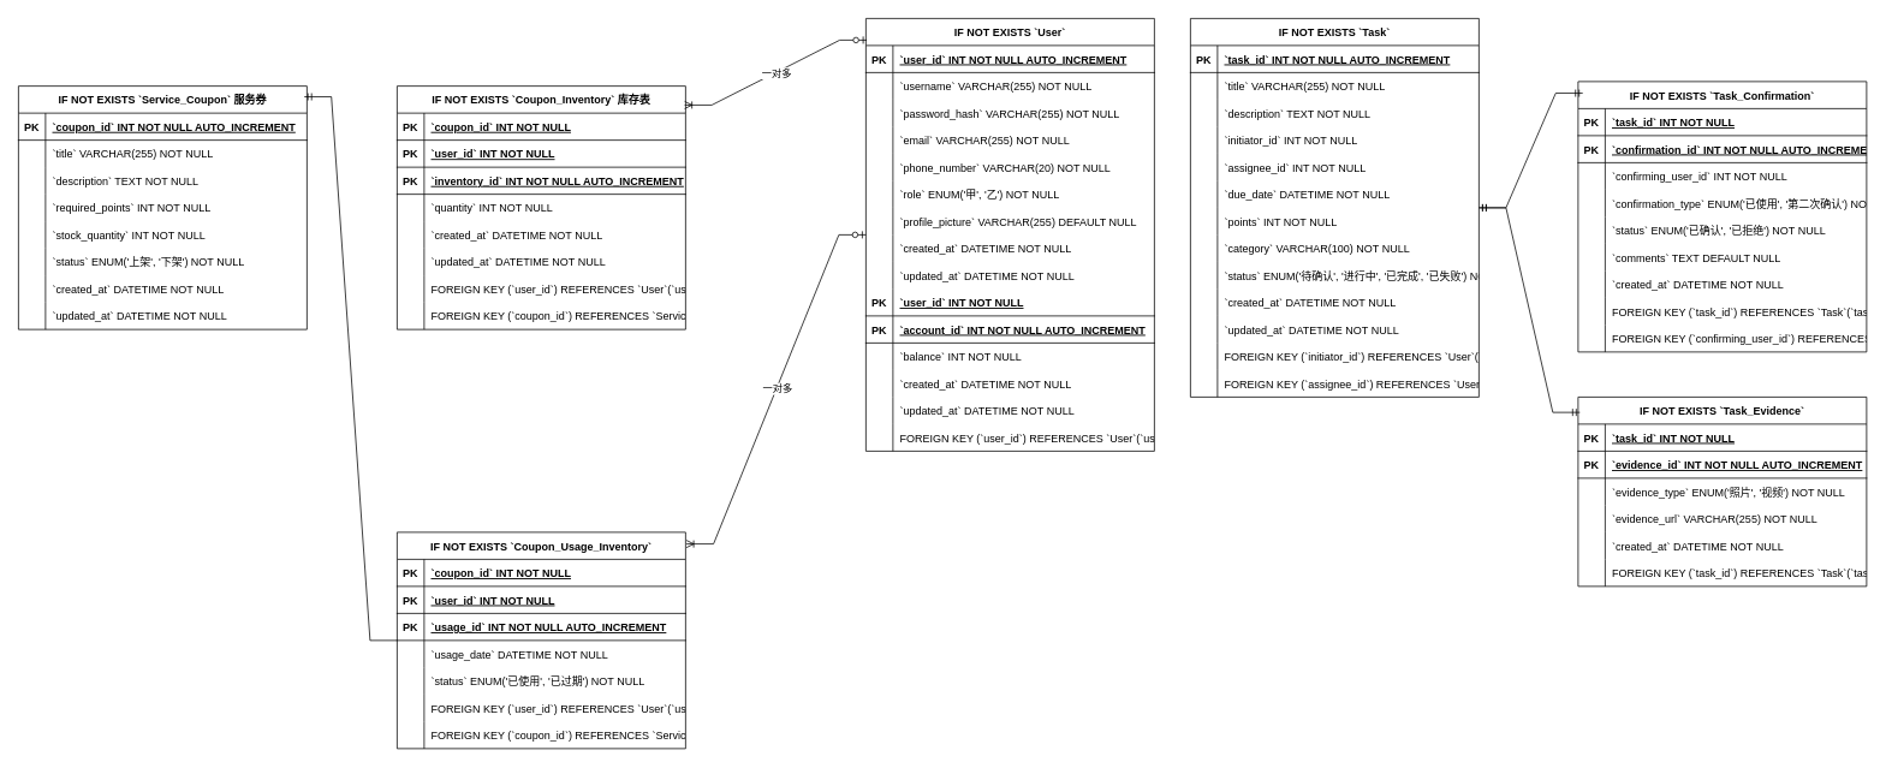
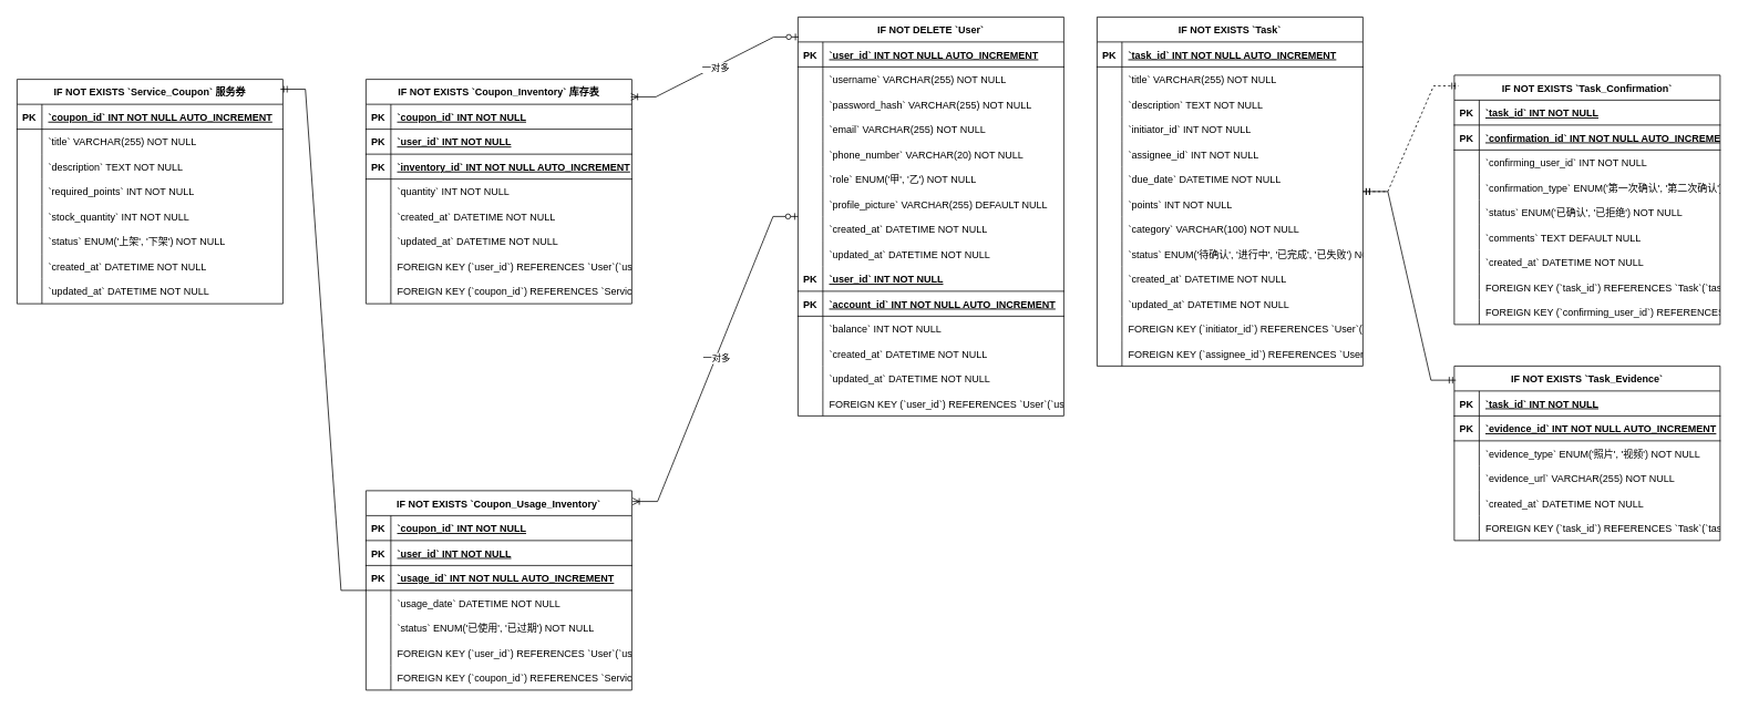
- <mxCell id="2" value="IF NOT EXISTS `User`" style="shape=table;startSize=30;container=1;collapsible=1;childLayout=tableLayout;fixedRows=1;rowLines=0;fontStyle=1;align=center;resizeLast=1;" vertex="1" parent="1"><mxGeometry x="960" y="20" width="320" height="480" as="geometry" /></mxCell>
+ <mxCell id="2" value="IF NOT DELETE `User`" style="shape=table;startSize=30;container=1;collapsible=1;childLayout=tableLayout;fixedRows=1;rowLines=0;fontStyle=1;align=center;resizeLast=1;" vertex="1" parent="1"><mxGeometry x="960" y="20" width="320" height="480" as="geometry" /></mxCell>
- <mxCell id="207" value="" style="edgeStyle=entityRelationEdgeStyle;fontSize=12;html=1;endArrow=ERmandOne;startArrow=ERmandOne;rounded=0;entryX=0.016;entryY=0.043;entryDx=0;entryDy=0;entryPerimeter=0;" edge="1" parent="1" source="48" target="88"><mxGeometry width="100" height="100" relative="1" as="geometry"><mxPoint x="1670" y="590" as="sourcePoint" /><mxPoint x="1770" y="490" as="targetPoint" /></mxGeometry></mxCell>
+ <mxCell id="207" value="" style="edgeStyle=entityRelationEdgeStyle;fontSize=12;html=1;endArrow=ERmandOne;startArrow=ERmandOne;rounded=0;entryX=0.016;entryY=0.043;entryDx=0;entryDy=0;entryPerimeter=0;dashed=1;" edge="1" parent="1" source="48" target="88"><mxGeometry width="100" height="100" relative="1" as="geometry"><mxPoint x="1670" y="590" as="sourcePoint" /><mxPoint x="1770" y="490" as="targetPoint" /></mxGeometry></mxCell>
- <mxCell id="100" value="`confirmation_type` ENUM('已使用', '第二次确认') NOT NULL" style="shape=partialRectangle;overflow=hidden;connectable=0;fillColor=none;align=left;strokeColor=inherit;top=0;left=0;bottom=0;right=0;spacingLeft=6;" vertex="1" parent="98"><mxGeometry x="30" width="290" height="30" as="geometry"><mxRectangle width="290" height="30" as="alternateBounds" /></mxGeometry></mxCell>
+ <mxCell id="100" value="`confirmation_type` ENUM('第一次确认', '第二次确认') NOT NULL" style="shape=partialRectangle;overflow=hidden;connectable=0;fillColor=none;align=left;strokeColor=inherit;top=0;left=0;bottom=0;right=0;spacingLeft=6;" vertex="1" parent="98"><mxGeometry x="30" width="290" height="30" as="geometry"><mxRectangle width="290" height="30" as="alternateBounds" /></mxGeometry></mxCell>
